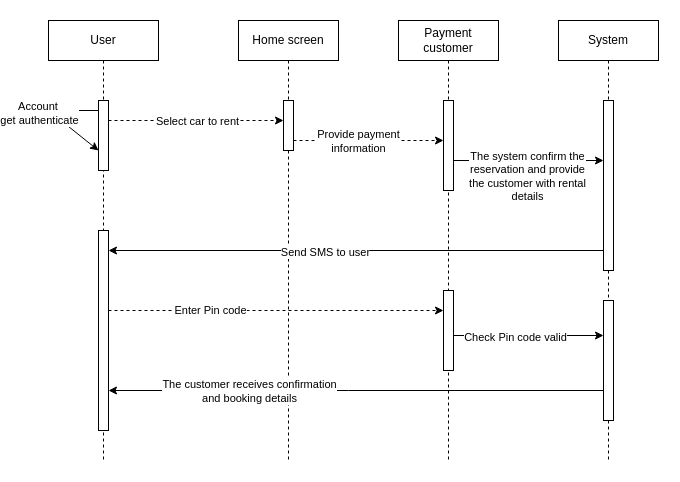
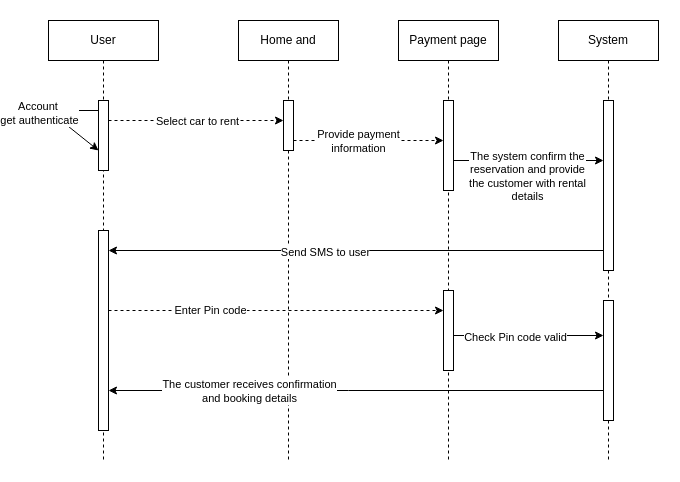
- <mxCell id="10" value="Home screen" style="shape=umlLifeline;perimeter=lifelinePerimeter;whiteSpace=wrap;html=1;container=0;dropTarget=0;collapsible=0;recursiveResize=0;outlineConnect=0;portConstraint=eastwest;newEdgeStyle={&quot;edgeStyle&quot;:&quot;elbowEdgeStyle&quot;,&quot;elbow&quot;:&quot;vertical&quot;,&quot;curved&quot;:0,&quot;rounded&quot;:0};" vertex="1" parent="1"><mxGeometry x="210" y="20" width="100" height="440" as="geometry" /></mxCell>
+ <mxCell id="10" value="Home and" style="shape=umlLifeline;perimeter=lifelinePerimeter;whiteSpace=wrap;html=1;container=0;dropTarget=0;collapsible=0;recursiveResize=0;outlineConnect=0;portConstraint=eastwest;newEdgeStyle={&quot;edgeStyle&quot;:&quot;elbowEdgeStyle&quot;,&quot;elbow&quot;:&quot;vertical&quot;,&quot;curved&quot;:0,&quot;rounded&quot;:0};" vertex="1" parent="1"><mxGeometry x="210" y="20" width="100" height="440" as="geometry" /></mxCell>
- <mxCell id="14" value="Payment customer" style="shape=umlLifeline;perimeter=lifelinePerimeter;whiteSpace=wrap;html=1;container=0;dropTarget=0;collapsible=0;recursiveResize=0;outlineConnect=0;portConstraint=eastwest;newEdgeStyle={&quot;edgeStyle&quot;:&quot;elbowEdgeStyle&quot;,&quot;elbow&quot;:&quot;vertical&quot;,&quot;curved&quot;:0,&quot;rounded&quot;:0};" vertex="1" parent="1"><mxGeometry x="370" y="20" width="100" height="440" as="geometry" /></mxCell>
+ <mxCell id="14" value="Payment page" style="shape=umlLifeline;perimeter=lifelinePerimeter;whiteSpace=wrap;html=1;container=0;dropTarget=0;collapsible=0;recursiveResize=0;outlineConnect=0;portConstraint=eastwest;newEdgeStyle={&quot;edgeStyle&quot;:&quot;elbowEdgeStyle&quot;,&quot;elbow&quot;:&quot;vertical&quot;,&quot;curved&quot;:0,&quot;rounded&quot;:0};" vertex="1" parent="1"><mxGeometry x="370" y="20" width="100" height="440" as="geometry" /></mxCell>
